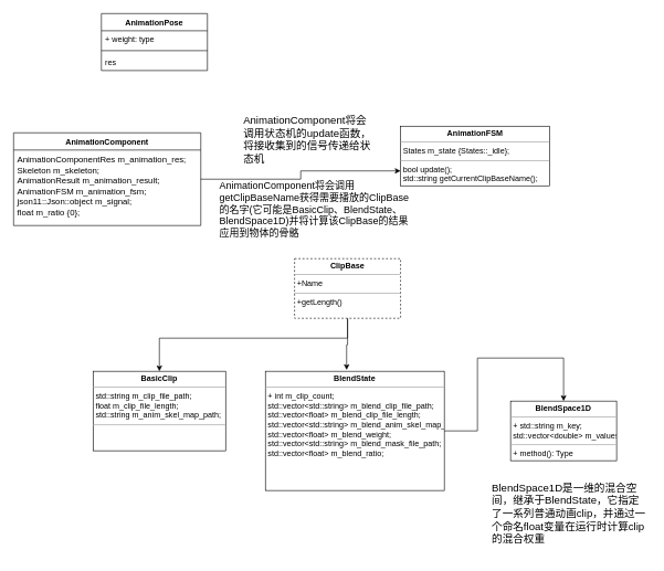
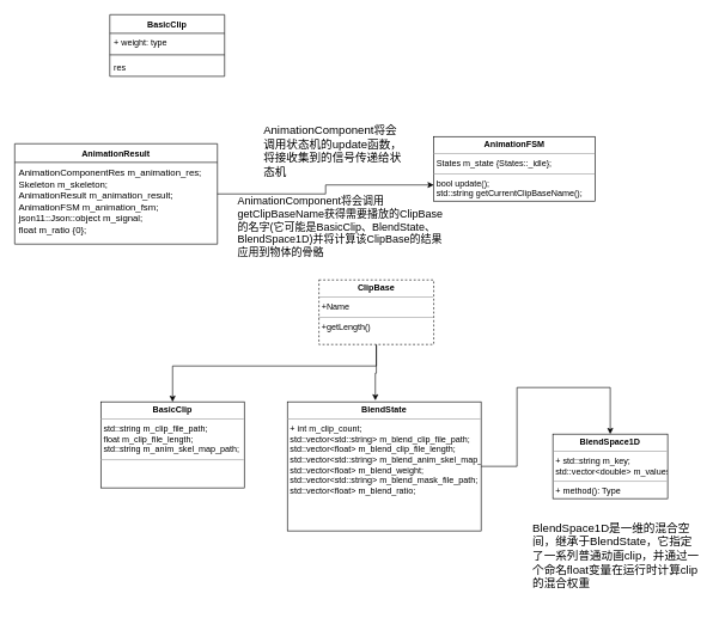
- <mxCell id="2" value="AnimationPose" style="swimlane;fontStyle=1;align=center;verticalAlign=top;childLayout=stackLayout;horizontal=1;startSize=26;horizontalStack=0;resizeParent=1;resizeParentMax=0;resizeLast=0;collapsible=1;marginBottom=0;" vertex="1" parent="1"><mxGeometry x="152.5" y="20" width="160" height="86" as="geometry" /></mxCell>
+ <mxCell id="2" value="BasicClip" style="swimlane;fontStyle=1;align=center;verticalAlign=top;childLayout=stackLayout;horizontal=1;startSize=26;horizontalStack=0;resizeParent=1;resizeParentMax=0;resizeLast=0;collapsible=1;marginBottom=0;" vertex="1" parent="1"><mxGeometry x="152.5" y="20" width="160" height="86" as="geometry" /></mxCell>
- <mxCell id="7" value="AnimationComponent" style="swimlane;fontStyle=1;childLayout=stackLayout;horizontal=1;startSize=26;fillColor=none;horizontalStack=0;resizeParent=1;resizeParentMax=0;resizeLast=0;collapsible=1;marginBottom=0;" vertex="1" parent="1"><mxGeometry x="20" y="200" width="282.5" height="140" as="geometry" /></mxCell>
+ <mxCell id="7" value="AnimationResult" style="swimlane;fontStyle=1;childLayout=stackLayout;horizontal=1;startSize=26;fillColor=none;horizontalStack=0;resizeParent=1;resizeParentMax=0;resizeLast=0;collapsible=1;marginBottom=0;" vertex="1" parent="1"><mxGeometry x="20" y="200" width="282.5" height="140" as="geometry" /></mxCell>
